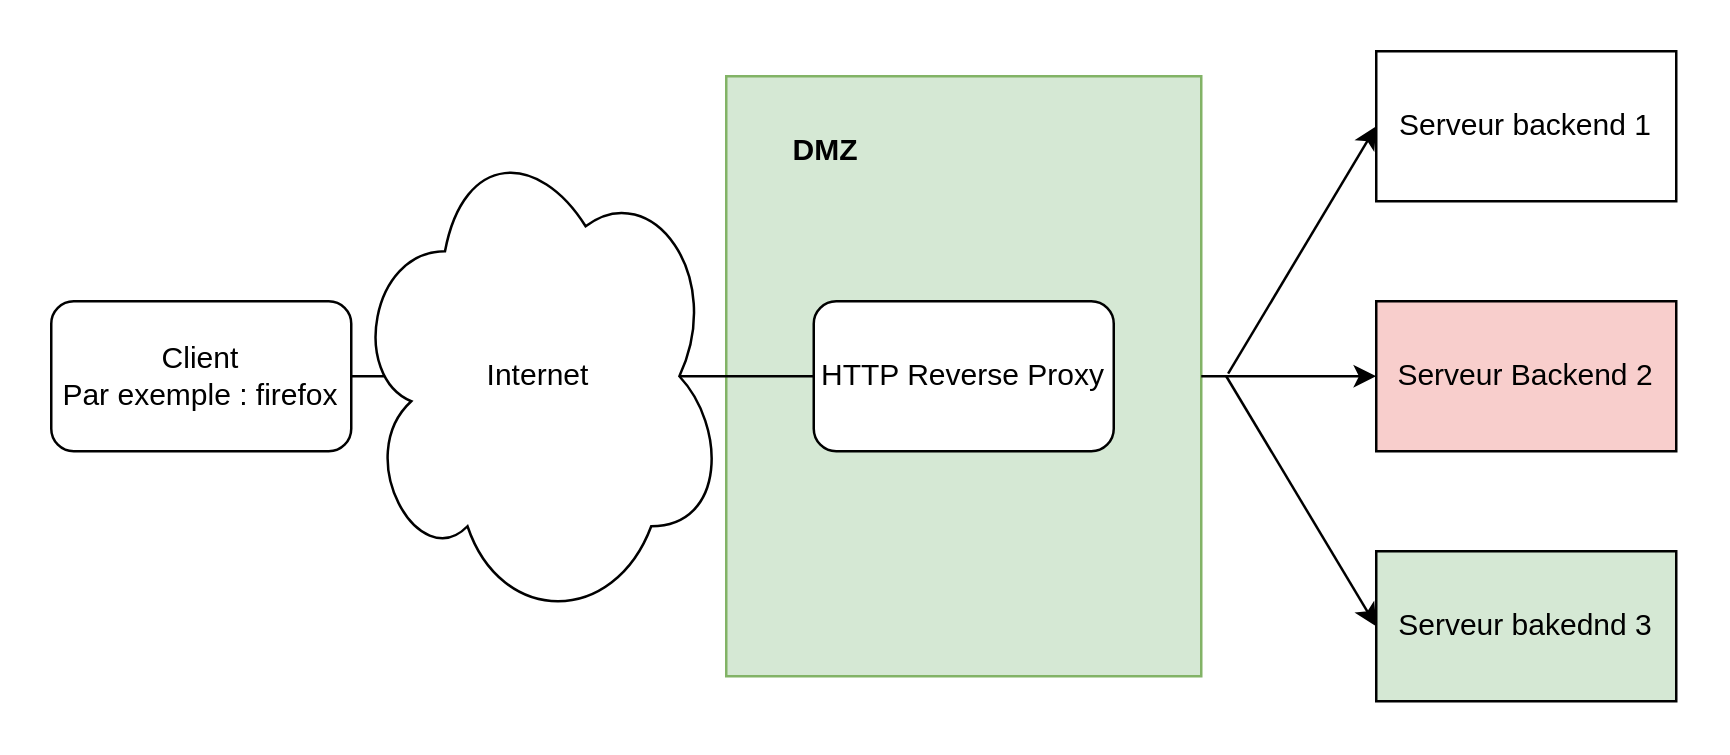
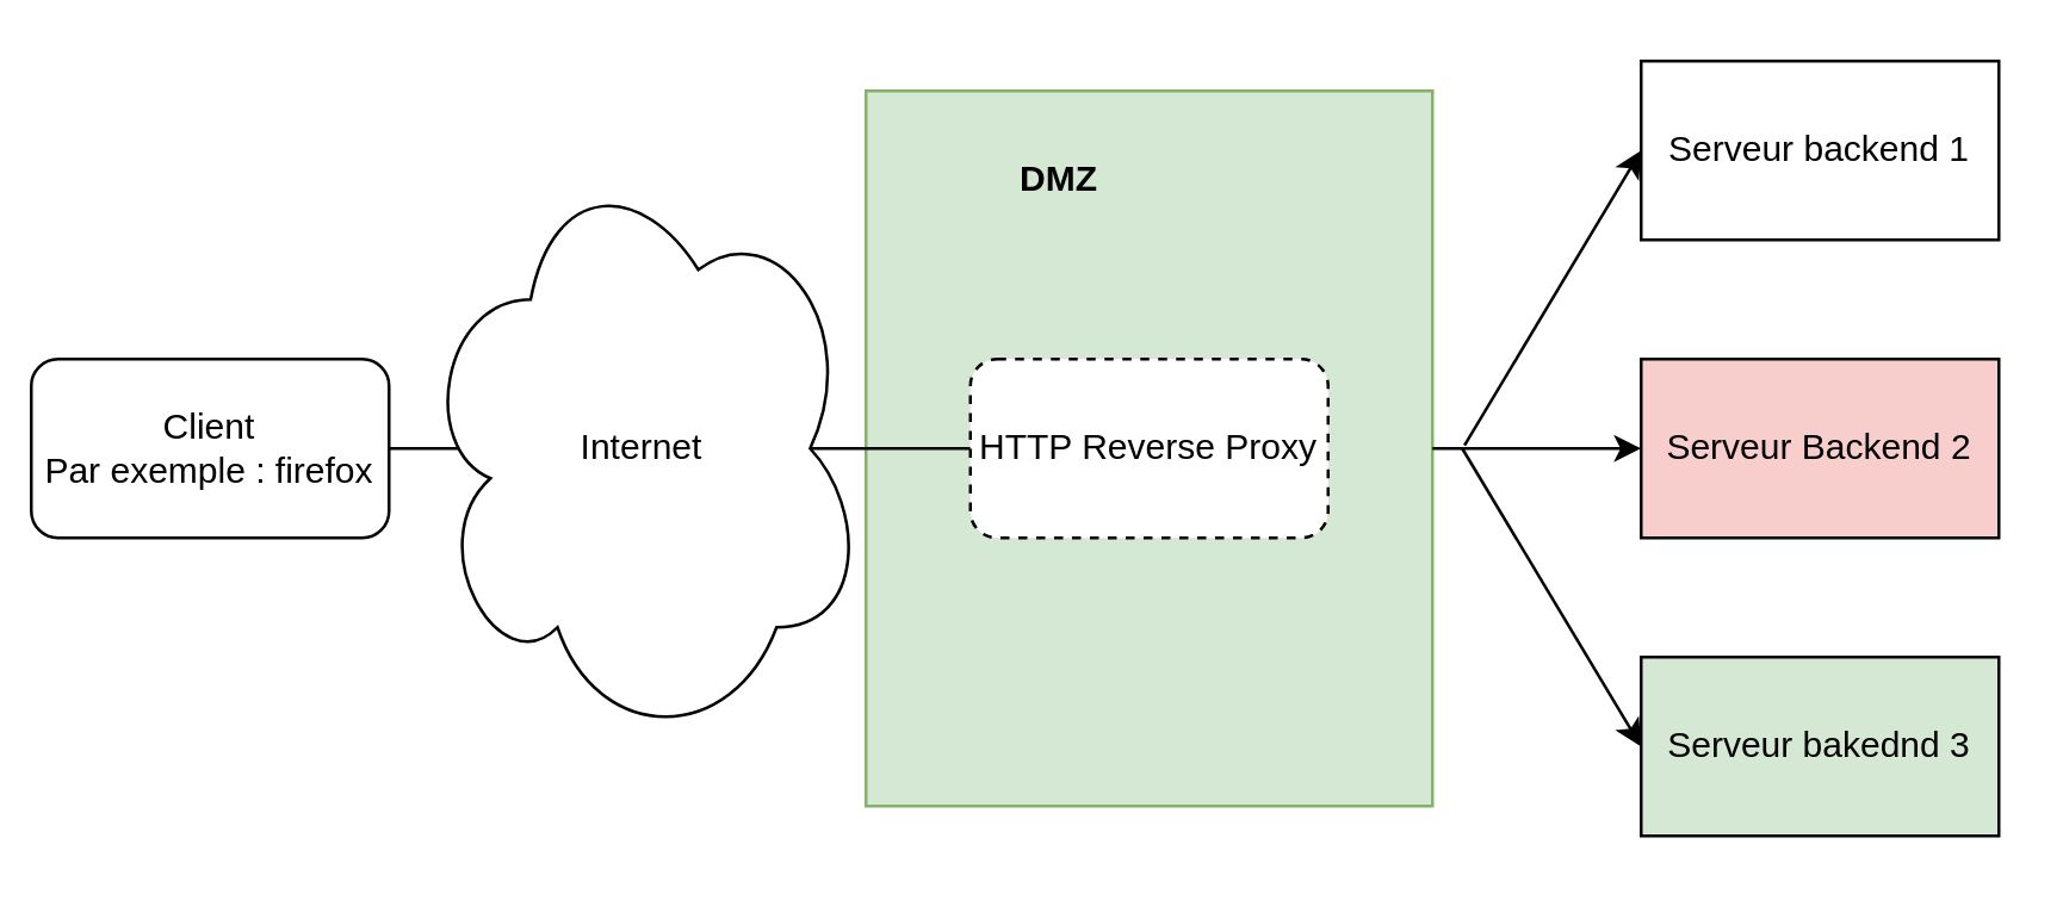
- <mxCell id="12" value="&lt;b&gt;DMZ&lt;/b&gt;" style="text;html=1;strokeColor=none;fillColor=none;align=center;verticalAlign=middle;whiteSpace=wrap;rounded=0;" parent="1" vertex="1"><mxGeometry x="310" y="50" width="40" height="20" as="geometry" /></mxCell>
+ <mxCell id="12" value="&lt;b&gt;DMZ&lt;/b&gt;" style="text;html=1;strokeColor=none;fillColor=none;align=center;verticalAlign=middle;whiteSpace=wrap;rounded=0;" parent="1" vertex="1"><mxGeometry x="335" y="50" width="40" height="20" as="geometry" /></mxCell>
- <mxCell id="3" value="Client&lt;br&gt;Par exemple : firefox" style="rounded=1;whiteSpace=wrap;html=1;" parent="1" vertex="1"><mxGeometry x="20" y="120" width="120" height="60" as="geometry" /></mxCell>
+ <mxCell id="3" value="Client&lt;br&gt;Par exemple : firefox" style="rounded=1;whiteSpace=wrap;html=1;" parent="1" vertex="1"><mxGeometry x="10" y="120" width="120" height="60" as="geometry" /></mxCell>
- <mxCell id="5" value="HTTP Reverse Proxy" style="rounded=1;whiteSpace=wrap;html=1;" parent="1" vertex="1"><mxGeometry x="325" y="120" width="120" height="60" as="geometry" /></mxCell>
+ <mxCell id="5" value="HTTP Reverse Proxy" style="rounded=1;whiteSpace=wrap;html=1;dashed=1;" parent="1" vertex="1"><mxGeometry x="325" y="120" width="120" height="60" as="geometry" /></mxCell>
